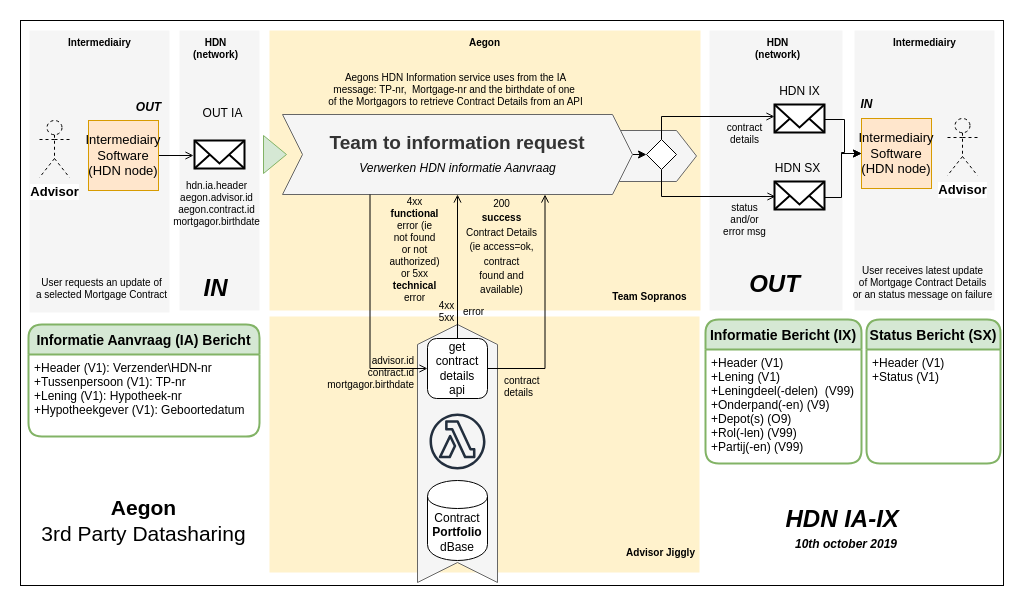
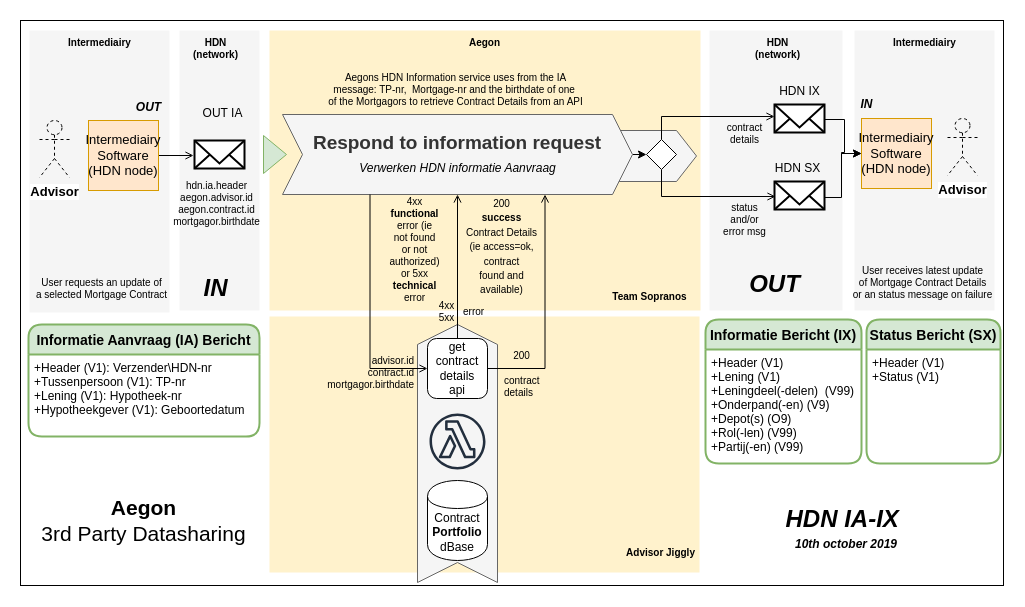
- <mxCell id="10" value="&lt;b&gt;Team to information request&lt;br&gt;&lt;br&gt;&lt;/b&gt;" style="shape=step;perimeter=stepPerimeter;whiteSpace=wrap;html=1;fixedSize=1;fontSize=19;align=center;fillColor=#f5f5f5;strokeColor=#666666;fontColor=#333333;" parent="1" vertex="1"><mxGeometry x="282" y="114" width="350" height="80" as="geometry" /></mxCell>
+ <mxCell id="10" value="&lt;b&gt;Respond to information request&lt;br&gt;&lt;br&gt;&lt;/b&gt;" style="shape=step;perimeter=stepPerimeter;whiteSpace=wrap;html=1;fixedSize=1;fontSize=19;align=center;fillColor=#f5f5f5;strokeColor=#666666;fontColor=#333333;" parent="1" vertex="1"><mxGeometry x="282" y="114" width="350" height="80" as="geometry" /></mxCell>
+ <mxCell id="60" value="200" style="text;html=1;align=center;fontSize=10;" vertex="1" parent="1"><mxGeometry x="507.5" y="343" width="27" height="25" as="geometry" /></mxCell>
